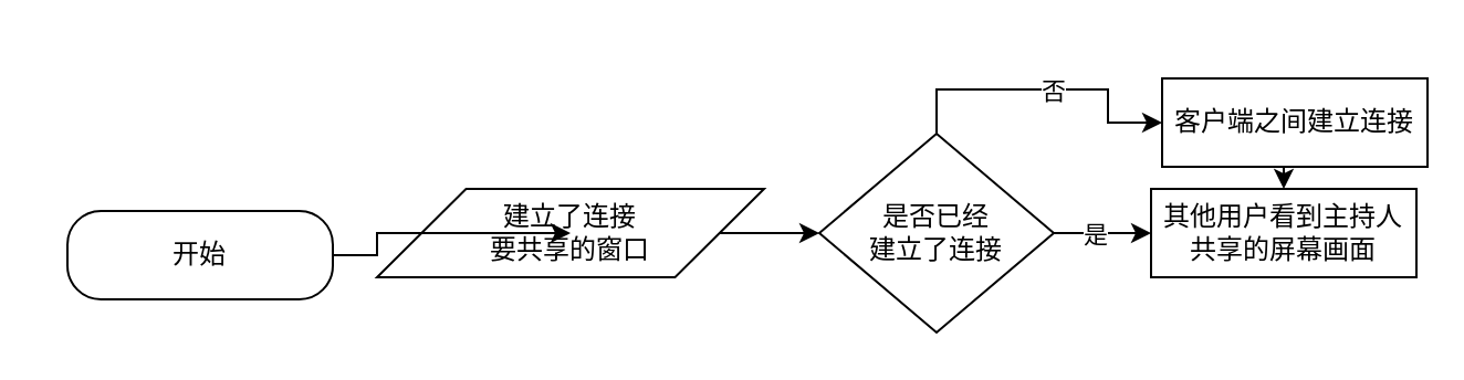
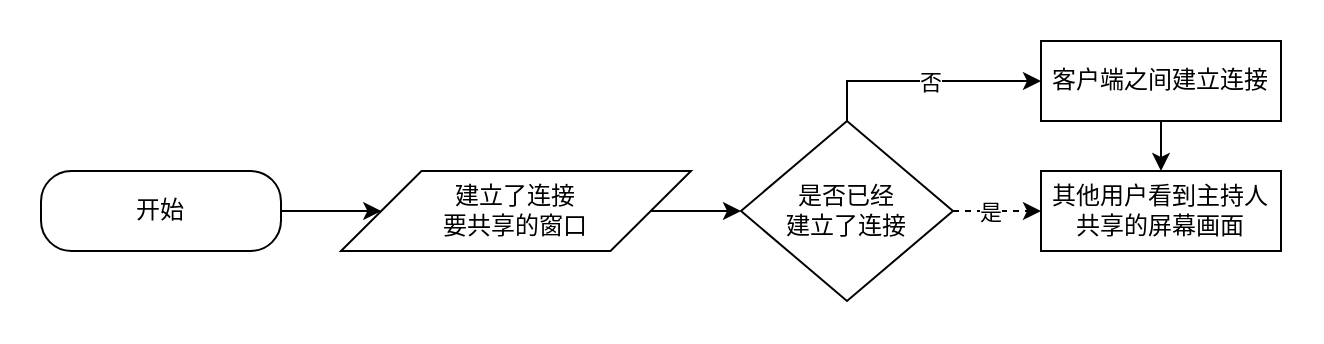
- <mxCell id="12" value="客户端之间建立连接" style="whiteSpace=wrap;html=1;strokeWidth=1;rounded=1;arcSize=0;" vertex="1" parent="1"><mxGeometry x="525" y="35" width="120" height="40" as="geometry" /></mxCell>
+ <mxCell id="12" value="客户端之间建立连接" style="whiteSpace=wrap;html=1;strokeWidth=1;rounded=1;arcSize=0;" vertex="1" parent="1"><mxGeometry x="520" y="20" width="120" height="40" as="geometry" /></mxCell>
- <mxCell id="6" style="edgeStyle=orthogonalEdgeStyle;rounded=0;orthogonalLoop=1;jettySize=auto;html=1;exitX=1;exitY=0.5;exitDx=0;exitDy=0;entryX=0;entryY=0.5;entryDx=0;entryDy=0;" edge="1" parent="1" source="10" target="13"><mxGeometry relative="1" as="geometry" /></mxCell>
+ <mxCell id="6" style="edgeStyle=orthogonalEdgeStyle;rounded=0;orthogonalLoop=1;jettySize=auto;html=1;exitX=1;exitY=0.5;exitDx=0;exitDy=0;entryX=0;entryY=0.5;entryDx=0;entryDy=0;dashed=1;" edge="1" parent="1" source="10" target="13"><mxGeometry relative="1" as="geometry" /></mxCell>
- <mxCell id="5" value="开始" style="rounded=1;whiteSpace=wrap;html=1;fontSize=12;glass=0;strokeWidth=1;shadow=0;arcSize=38;" parent="1" vertex="1"><mxGeometry x="30" y="95" width="120" height="40" as="geometry" /></mxCell>
+ <mxCell id="5" value="开始" style="rounded=1;whiteSpace=wrap;html=1;fontSize=12;glass=0;strokeWidth=1;shadow=0;arcSize=38;" parent="1" vertex="1"><mxGeometry x="20" y="85" width="120" height="40" as="geometry" /></mxCell>
